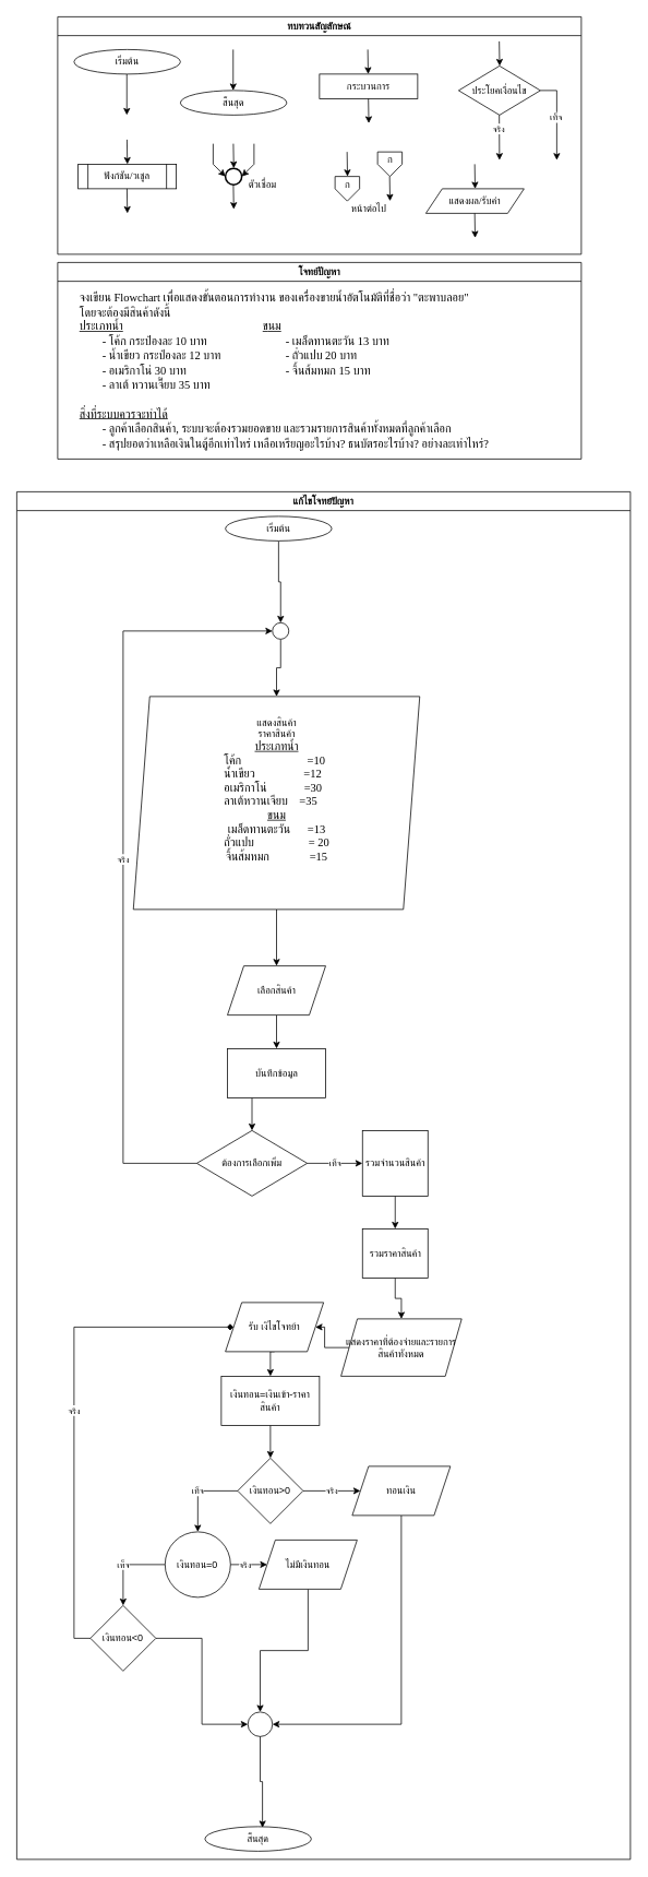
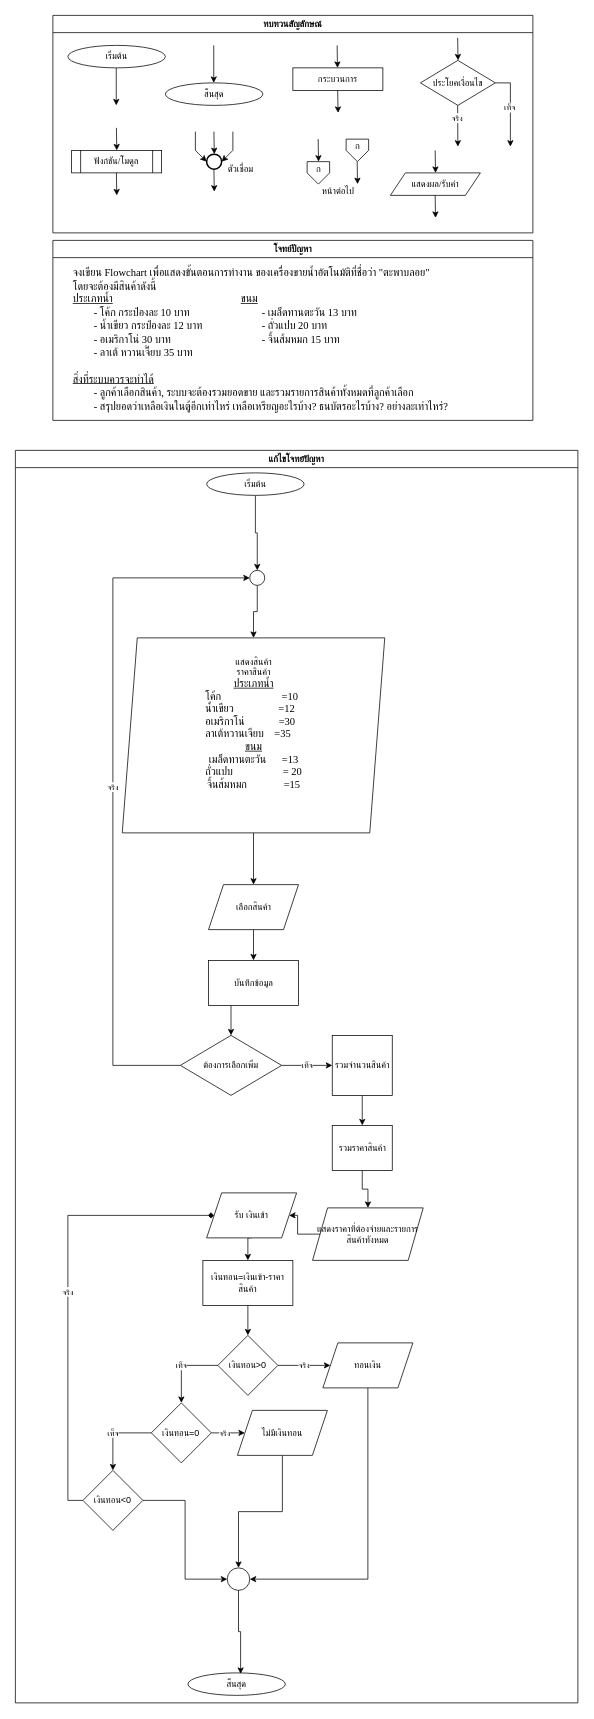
- <mxCell id="16" value="&lt;font data-font-src=&quot;https://fonts.googleapis.com/css?family=Sarabun&quot; face=&quot;Sarabun&quot;&gt;ฟังก์ชัน/วเชูล&lt;/font&gt;" style="shape=process;whiteSpace=wrap;html=1;backgroundOutline=1;" parent="2" vertex="1"><mxGeometry x="25" y="180" width="120" height="30" as="geometry" /></mxCell>
+ <mxCell id="16" value="&lt;font data-font-src=&quot;https://fonts.googleapis.com/css?family=Sarabun&quot; face=&quot;Sarabun&quot;&gt;ฟังก์ชัน/โมดูล&lt;/font&gt;" style="shape=process;whiteSpace=wrap;html=1;backgroundOutline=1;" parent="2" vertex="1"><mxGeometry x="25" y="180" width="120" height="30" as="geometry" /></mxCell>
- <mxCell id="53" value="รับ เงิไขโจทย้า" style="shape=parallelogram;perimeter=parallelogramPerimeter;whiteSpace=wrap;html=1;fixedSize=1;" vertex="1" parent="35"><mxGeometry x="255" y="990" width="120" height="60" as="geometry" /></mxCell>
+ <mxCell id="53" value="รับ เงินเข้า" style="shape=parallelogram;perimeter=parallelogramPerimeter;whiteSpace=wrap;html=1;fixedSize=1;" vertex="1" parent="35"><mxGeometry x="255" y="990" width="120" height="60" as="geometry" /></mxCell>
- <mxCell id="66" value="เงินทอน=0" style="ellipse;whiteSpace=wrap;html=1;" vertex="1" parent="35"><mxGeometry x="181.25" y="1270" width="80" height="80" as="geometry" /></mxCell>
+ <mxCell id="66" value="เงินทอน=0" style="rhombus;whiteSpace=wrap;html=1;rounded=0;" vertex="1" parent="35"><mxGeometry x="181.25" y="1270" width="80" height="80" as="geometry" /></mxCell>
